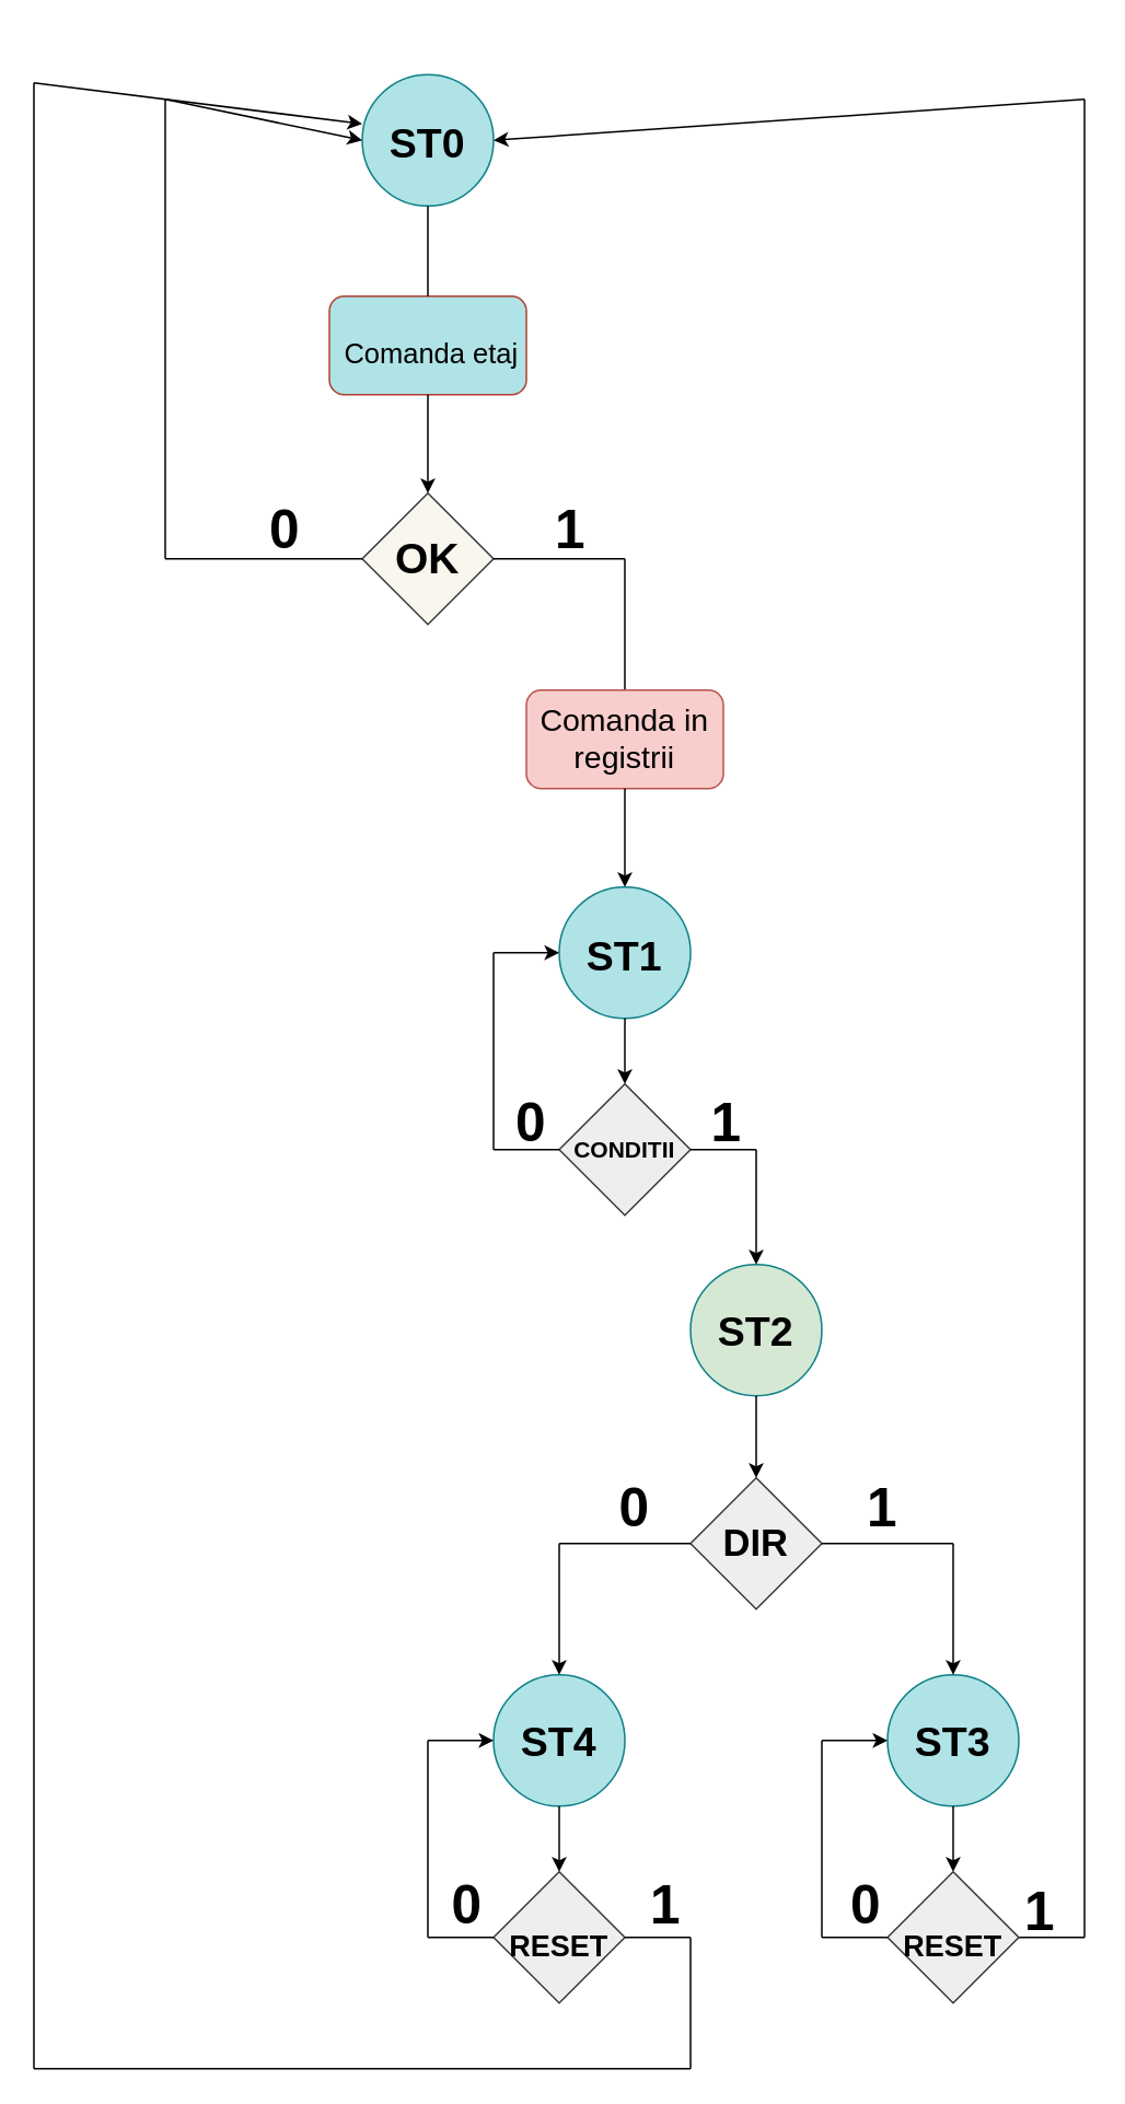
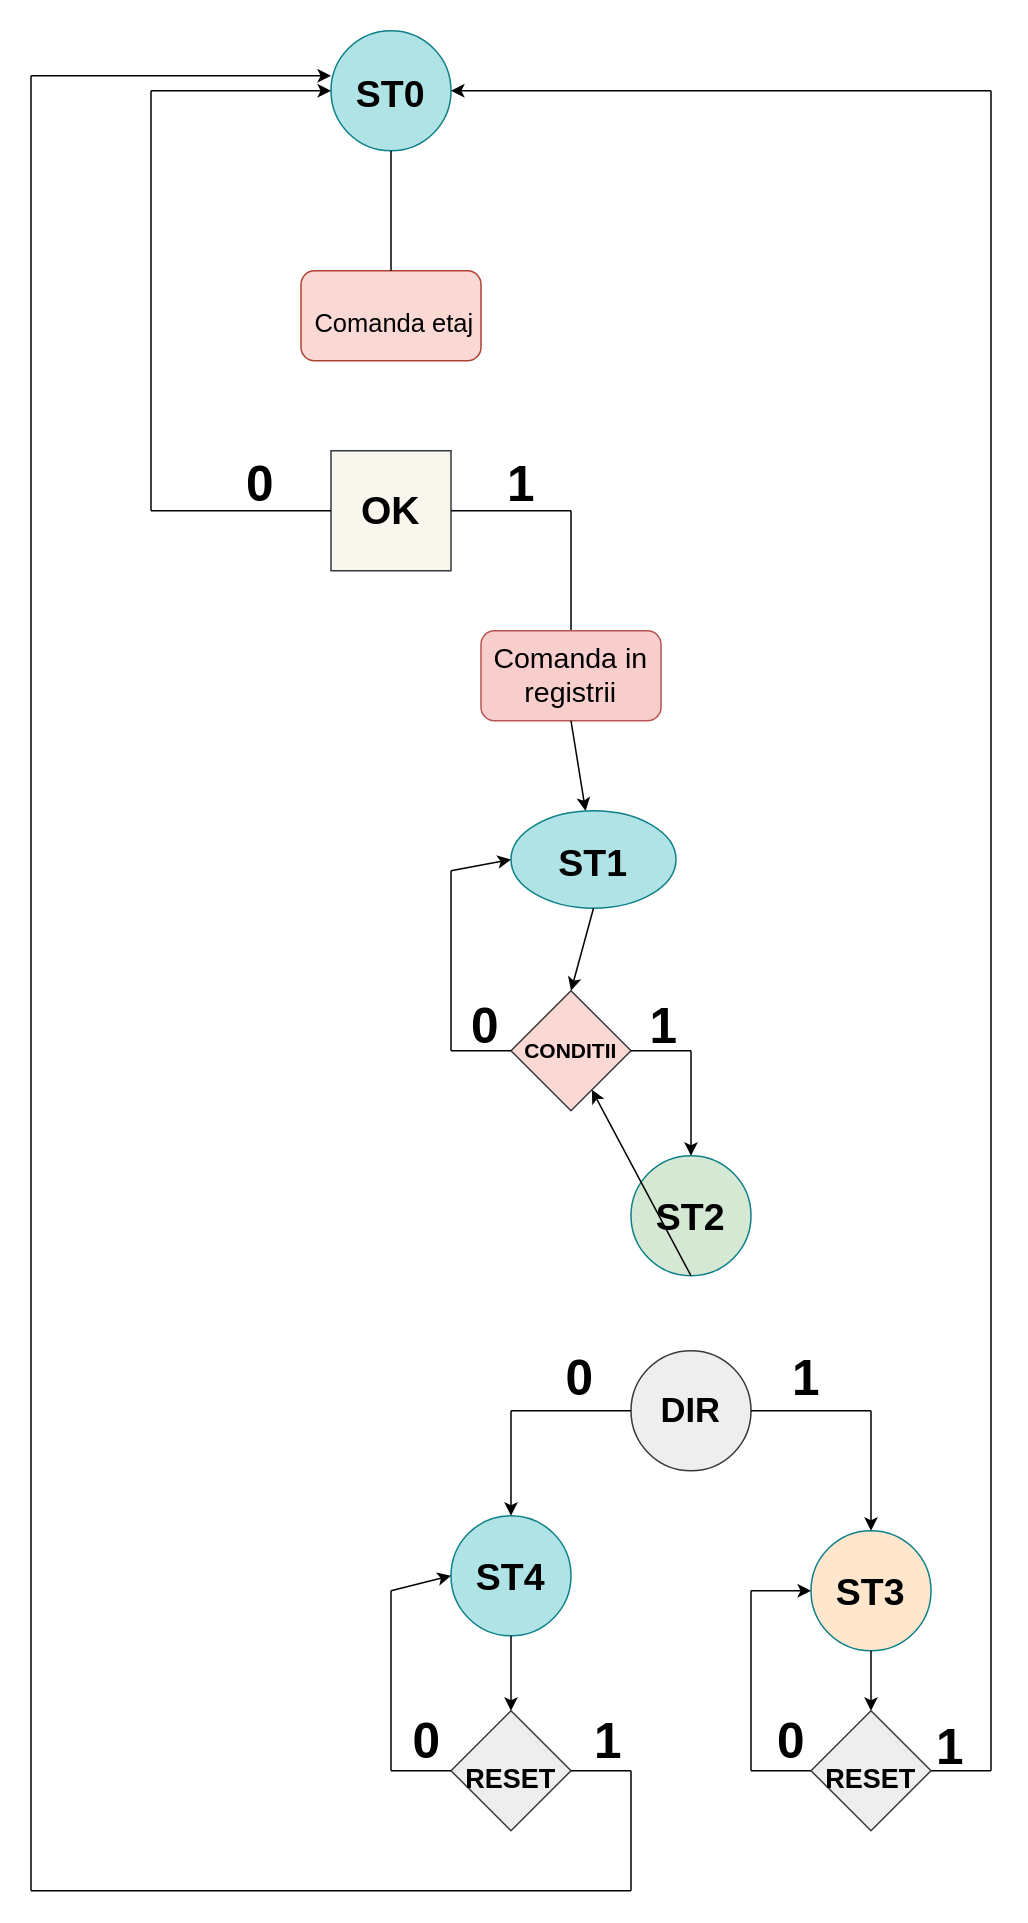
- <mxCell id="2" value="&lt;font style=&quot;font-size: 25px;&quot; color=&quot;#000000&quot;&gt;ST0&lt;/font&gt;" style="ellipse;whiteSpace=wrap;html=1;aspect=fixed;fillColor=#b0e3e6;strokeColor=#0e8088;fontSize=31;fontStyle=1" vertex="1" parent="1"><mxGeometry x="220" y="45" width="80" height="80" as="geometry" /></mxCell>
+ <mxCell id="2" value="&lt;font style=&quot;font-size: 25px;&quot; color=&quot;#000000&quot;&gt;ST0&lt;/font&gt;" style="ellipse;whiteSpace=wrap;html=1;aspect=fixed;fillColor=#b0e3e6;strokeColor=#0e8088;fontSize=31;fontStyle=1" vertex="1" parent="1"><mxGeometry x="220" y="20" width="80" height="80" as="geometry" /></mxCell>
- <mxCell id="3" value="&lt;font style=&quot;font-size: 17px;&quot; color=&quot;#000000&quot;&gt;&amp;nbsp;Comanda etaj&lt;/font&gt;" style="rounded=1;whiteSpace=wrap;html=1;fillColor=#b0e3e6;strokeColor=#ae4132;fontSize=32;align=center;" vertex="1" parent="1"><mxGeometry x="200" y="180" width="120" height="60" as="geometry" /></mxCell>
+ <mxCell id="3" value="&lt;font style=&quot;font-size: 17px;&quot; color=&quot;#000000&quot;&gt;&amp;nbsp;Comanda etaj&lt;/font&gt;" style="rounded=1;whiteSpace=wrap;html=1;fillColor=#fad9d5;strokeColor=#ae4132;fontSize=32;align=center;" vertex="1" parent="1"><mxGeometry x="200" y="180" width="120" height="60" as="geometry" /></mxCell>
- <mxCell id="5" value="" style="endArrow=classic;html=1;rounded=0;entryX=0.5;entryY=0;entryDx=0;entryDy=0;exitX=0.5;exitY=1;exitDx=0;exitDy=0;strokeColor=#000000;" edge="1" parent="1" source="3" target="4"><mxGeometry width="50" height="50" relative="1" as="geometry"><mxPoint x="260" y="310" as="sourcePoint" /><mxPoint x="310" y="260" as="targetPoint" /></mxGeometry></mxCell>
- <mxCell id="4" value="&lt;font color=&quot;#000000&quot;&gt;OK&lt;/font&gt;" style="rhombus;whiteSpace=wrap;html=1;fillColor=#f9f7ed;strokeColor=#36393d;fontSize=26;fontStyle=1" vertex="1" parent="1"><mxGeometry x="220" y="300" width="80" height="80" as="geometry" /></mxCell>
+ <mxCell id="4" value="&lt;font color=&quot;#000000&quot;&gt;OK&lt;/font&gt;" style="whiteSpace=wrap;html=1;fillColor=#f9f7ed;strokeColor=#36393d;fontSize=26;fontStyle=1;rounded=0;" vertex="1" parent="1"><mxGeometry x="220" y="300" width="80" height="80" as="geometry" /></mxCell>
- <mxCell id="14" value="&lt;b&gt;&lt;font style=&quot;font-size: 25px;&quot;&gt;ST1&lt;/font&gt;&lt;/b&gt;" style="ellipse;whiteSpace=wrap;html=1;aspect=fixed;fillColor=#b0e3e6;strokeColor=#0e8088;fontSize=31;fontColor=#000000;" vertex="1" parent="1"><mxGeometry x="340" y="540" width="80" height="80" as="geometry" /></mxCell>
+ <mxCell id="14" value="&lt;b&gt;&lt;font style=&quot;font-size: 25px;&quot;&gt;ST1&lt;/font&gt;&lt;/b&gt;" style="ellipse;whiteSpace=wrap;html=1;aspect=fixed;fillColor=#b0e3e6;strokeColor=#0e8088;fontSize=31;fontColor=#000000;" vertex="1" parent="1"><mxGeometry x="340" y="540" width="110" height="65" as="geometry" /></mxCell>
- <mxCell id="15" value="&lt;font size=&quot;1&quot; color=&quot;#000000&quot;&gt;&lt;span style=&quot;font-size: 14px;&quot;&gt;CONDITII&lt;/span&gt;&lt;/font&gt;" style="rhombus;whiteSpace=wrap;html=1;fillColor=#eeeeee;strokeColor=#36393d;fontStyle=1" vertex="1" parent="1"><mxGeometry x="340" y="660" width="80" height="80" as="geometry" /></mxCell>
+ <mxCell id="15" value="&lt;font size=&quot;1&quot; color=&quot;#000000&quot;&gt;&lt;span style=&quot;font-size: 14px;&quot;&gt;CONDITII&lt;/span&gt;&lt;/font&gt;" style="rhombus;whiteSpace=wrap;html=1;fillColor=#fad9d5;strokeColor=#36393d;fontStyle=1;" vertex="1" parent="1"><mxGeometry x="340" y="660" width="80" height="80" as="geometry" /></mxCell>
- <mxCell id="24" value="" style="endArrow=classic;html=1;rounded=0;exitX=0.5;exitY=1;exitDx=0;exitDy=0;entryX=0.5;entryY=0;entryDx=0;entryDy=0;strokeColor=#000000;" edge="1" parent="1" source="21" target="23"><mxGeometry width="50" height="50" relative="1" as="geometry"><mxPoint x="230" y="880" as="sourcePoint" /><mxPoint x="280" y="830" as="targetPoint" /></mxGeometry></mxCell>
+ <mxCell id="24" value="" style="endArrow=classic;html=1;rounded=0;exitX=0.5;exitY=1;exitDx=0;exitDy=0;strokeColor=#000000;" edge="1" parent="1" source="21" target="15"><mxGeometry width="50" height="50" relative="1" as="geometry"><mxPoint x="230" y="880" as="sourcePoint" /><mxPoint x="280" y="830" as="targetPoint" /></mxGeometry></mxCell>
- <mxCell id="23" value="&lt;font color=&quot;#000000&quot;&gt;&lt;b&gt;DIR&lt;/b&gt;&lt;/font&gt;" style="rhombus;whiteSpace=wrap;html=1;fillColor=#eeeeee;strokeColor=#36393d;fontSize=23;" vertex="1" parent="1"><mxGeometry x="420" y="900" width="80" height="80" as="geometry" /></mxCell>
+ <mxCell id="23" value="&lt;font color=&quot;#000000&quot;&gt;&lt;b&gt;DIR&lt;/b&gt;&lt;/font&gt;" style="ellipse;whiteSpace=wrap;html=1;fillColor=#eeeeee;strokeColor=#36393d;fontSize=23;" vertex="1" parent="1"><mxGeometry x="420" y="900" width="80" height="80" as="geometry" /></mxCell>
- <mxCell id="25" value="&lt;font color=&quot;#000000&quot;&gt;&lt;b&gt;ST4&lt;/b&gt;&lt;/font&gt;" style="ellipse;whiteSpace=wrap;html=1;aspect=fixed;fillColor=#b0e3e6;strokeColor=#0e8088;fontSize=25;" vertex="1" parent="1"><mxGeometry x="300" y="1020" width="80" height="80" as="geometry" /></mxCell>
+ <mxCell id="25" value="&lt;font color=&quot;#000000&quot;&gt;&lt;b&gt;ST4&lt;/b&gt;&lt;/font&gt;" style="ellipse;whiteSpace=wrap;html=1;aspect=fixed;fillColor=#b0e3e6;strokeColor=#0e8088;fontSize=25;" vertex="1" parent="1"><mxGeometry x="300" y="1010" width="80" height="80" as="geometry" /></mxCell>
- <mxCell id="26" value="&lt;font color=&quot;#000000&quot;&gt;ST3&lt;br&gt;&lt;/font&gt;" style="ellipse;whiteSpace=wrap;html=1;aspect=fixed;fillColor=#b0e3e6;strokeColor=#0e8088;fontSize=25;fontStyle=1" vertex="1" parent="1"><mxGeometry x="540" y="1020" width="80" height="80" as="geometry" /></mxCell>
+ <mxCell id="26" value="&lt;font color=&quot;#000000&quot;&gt;ST3&lt;br&gt;&lt;/font&gt;" style="ellipse;whiteSpace=wrap;html=1;aspect=fixed;fillColor=#ffe6cc;strokeColor=#0e8088;fontSize=25;fontStyle=1;" vertex="1" parent="1"><mxGeometry x="540" y="1020" width="80" height="80" as="geometry" /></mxCell>
